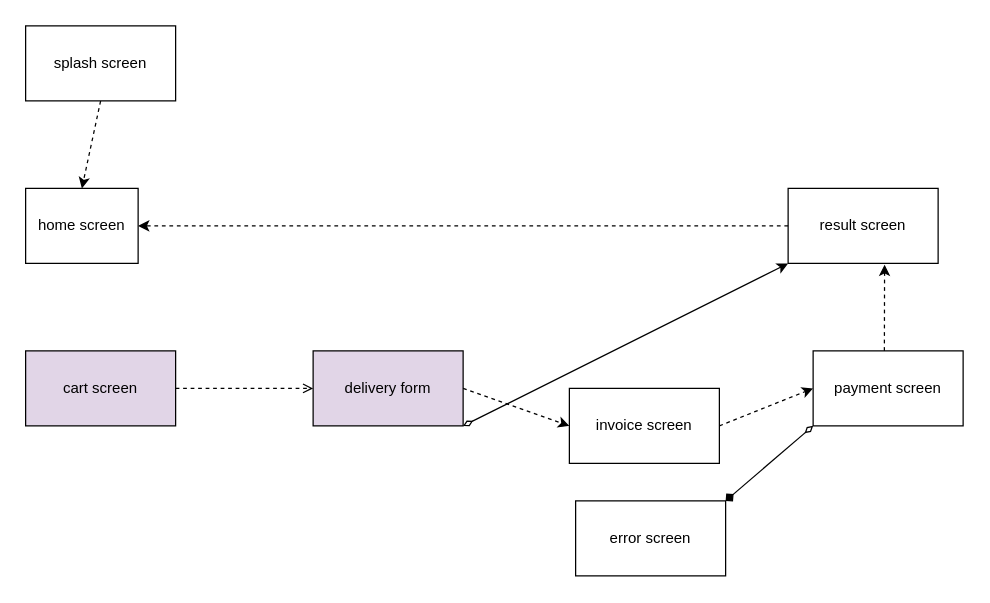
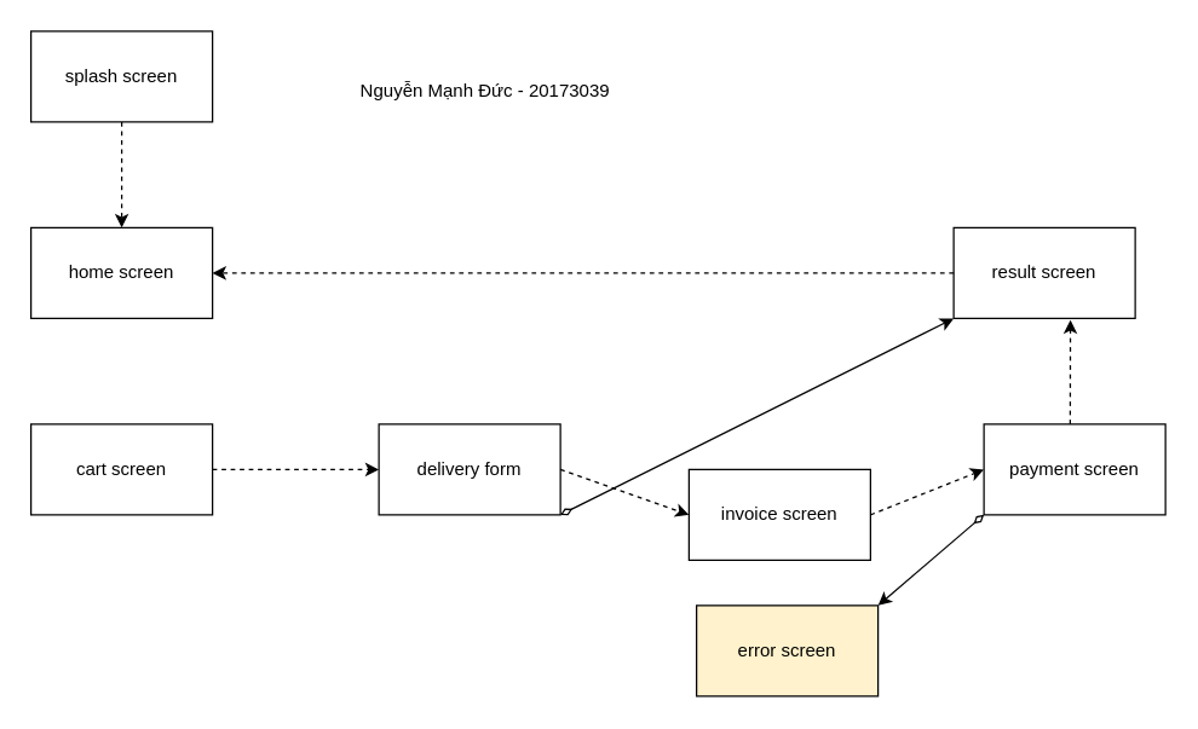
+ <mxCell id="18" value="Nguyễn Mạnh Đức - 20173039" style="text;html=1;align=center;verticalAlign=middle;resizable=0;points=[];autosize=1;strokeColor=none;fillColor=none;" vertex="1" parent="1"><mxGeometry x="230" y="50" width="180" height="20" as="geometry" /></mxCell>
- <mxCell id="5" value="home screen" style="rounded=0;whiteSpace=wrap;html=1;" vertex="1" parent="1"><mxGeometry x="20" y="150" width="90" height="60" as="geometry" /></mxCell>
+ <mxCell id="5" value="home screen" style="rounded=0;whiteSpace=wrap;html=1;" vertex="1" parent="1"><mxGeometry x="20" y="150" width="120" height="60" as="geometry" /></mxCell>
- <mxCell id="6" value="cart screen" style="rounded=0;whiteSpace=wrap;html=1;fillColor=#e1d5e7;" vertex="1" parent="1"><mxGeometry x="20" y="280" width="120" height="60" as="geometry" /></mxCell>
+ <mxCell id="6" value="cart screen" style="rounded=0;whiteSpace=wrap;html=1;" vertex="1" parent="1"><mxGeometry x="20" y="280" width="120" height="60" as="geometry" /></mxCell>
- <mxCell id="12" value="" style="endArrow=open;html=1;rounded=0;endFill=1;dashed=1;entryX=0;entryY=0.5;entryDx=0;entryDy=0;exitX=1;exitY=0.5;exitDx=0;exitDy=0;" edge="1" parent="1" source="6" target="7"><mxGeometry width="50" height="50" relative="1" as="geometry"><mxPoint x="100" y="100" as="sourcePoint" /><mxPoint x="100" y="170" as="targetPoint" /><Array as="points" /></mxGeometry></mxCell>
+ <mxCell id="12" value="" style="endArrow=classic;html=1;rounded=0;endFill=1;dashed=1;entryX=0;entryY=0.5;entryDx=0;entryDy=0;exitX=1;exitY=0.5;exitDx=0;exitDy=0;" edge="1" parent="1" source="6" target="7"><mxGeometry width="50" height="50" relative="1" as="geometry"><mxPoint x="100" y="100" as="sourcePoint" /><mxPoint x="100" y="170" as="targetPoint" /><Array as="points" /></mxGeometry></mxCell>
- <mxCell id="7" value="delivery form" style="rounded=0;whiteSpace=wrap;html=1;fillColor=#e1d5e7;" vertex="1" parent="1"><mxGeometry x="250" y="280" width="120" height="60" as="geometry" /></mxCell>
+ <mxCell id="7" value="delivery form" style="rounded=0;whiteSpace=wrap;html=1;" vertex="1" parent="1"><mxGeometry x="250" y="280" width="120" height="60" as="geometry" /></mxCell>
- <mxCell id="17" value="" style="endArrow=diamond;html=1;rounded=0;entryX=1;entryY=0;entryDx=0;entryDy=0;exitX=0;exitY=1;exitDx=0;exitDy=0;startArrow=diamondThin;startFill=0;" edge="1" parent="1" source="10" target="9"><mxGeometry width="50" height="50" relative="1" as="geometry"><mxPoint x="380" y="350" as="sourcePoint" /><mxPoint x="470" y="410" as="targetPoint" /></mxGeometry></mxCell>
+ <mxCell id="17" value="" style="endArrow=classic;html=1;rounded=0;entryX=1;entryY=0;entryDx=0;entryDy=0;exitX=0;exitY=1;exitDx=0;exitDy=0;startArrow=diamondThin;startFill=0;" edge="1" parent="1" source="10" target="9"><mxGeometry width="50" height="50" relative="1" as="geometry"><mxPoint x="380" y="350" as="sourcePoint" /><mxPoint x="470" y="410" as="targetPoint" /></mxGeometry></mxCell>
- <mxCell id="9" value="error screen" style="rounded=0;whiteSpace=wrap;html=1;" vertex="1" parent="1"><mxGeometry x="460" y="400" width="120" height="60" as="geometry" /></mxCell>
+ <mxCell id="9" value="error screen" style="rounded=0;whiteSpace=wrap;html=1;fillColor=#fff2cc;" vertex="1" parent="1"><mxGeometry x="460" y="400" width="120" height="60" as="geometry" /></mxCell>
